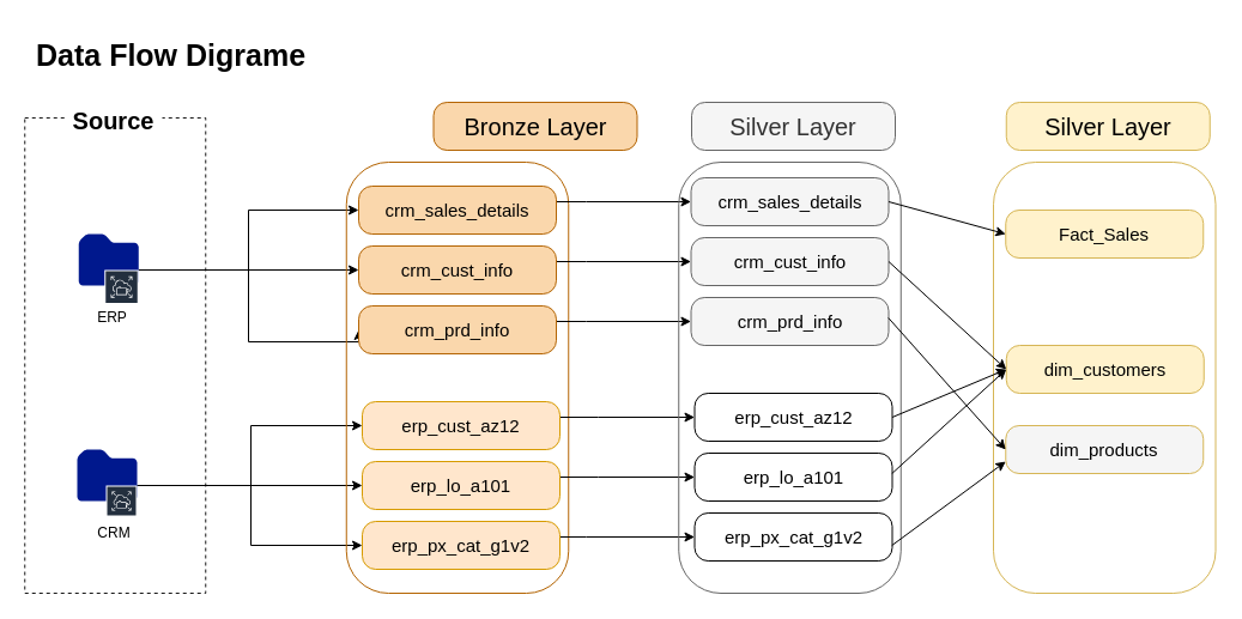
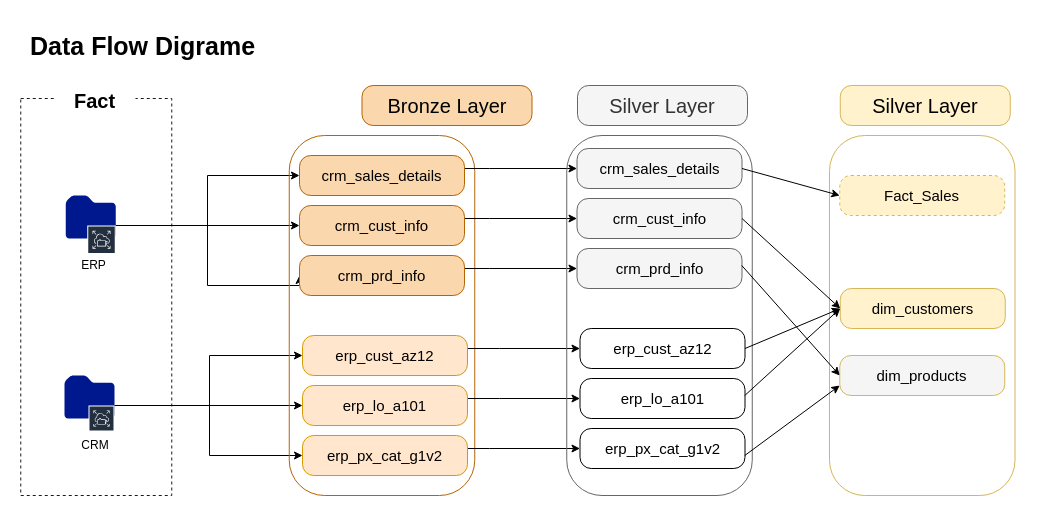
- <mxCell id="3" value="&lt;b&gt;&lt;font style=&quot;font-size: 20px;&quot;&gt;Source&lt;/font&gt;&lt;/b&gt;" style="rounded=0;whiteSpace=wrap;html=1;fillColor=default;strokeColor=none;" parent="1" vertex="1"><mxGeometry x="54" y="85" width="81" height="30" as="geometry" /></mxCell>
+ <mxCell id="3" value="&lt;b&gt;&lt;font style=&quot;font-size: 20px;&quot;&gt;Fact&lt;/font&gt;&lt;/b&gt;" style="rounded=0;whiteSpace=wrap;html=1;fillColor=default;strokeColor=none;" parent="1" vertex="1"><mxGeometry x="54" y="85" width="81" height="30" as="geometry" /></mxCell>
- <mxCell id="41" value="&lt;font style=&quot;font-size: 15px; color: rgb(0, 0, 0);&quot;&gt;Fact_Sales&lt;/font&gt;" style="rounded=1;whiteSpace=wrap;html=1;arcSize=28;fillColor=#fff2cc;strokeColor=#d6b656;" vertex="1" parent="1"><mxGeometry x="839.25" y="175" width="165" height="40" as="geometry" /></mxCell>
+ <mxCell id="41" value="&lt;font style=&quot;font-size: 15px; color: rgb(0, 0, 0);&quot;&gt;Fact_Sales&lt;/font&gt;" style="rounded=1;whiteSpace=wrap;html=1;arcSize=28;fillColor=#fff2cc;strokeColor=#d6b656;dashed=1;" vertex="1" parent="1"><mxGeometry x="839.25" y="175" width="165" height="40" as="geometry" /></mxCell>
